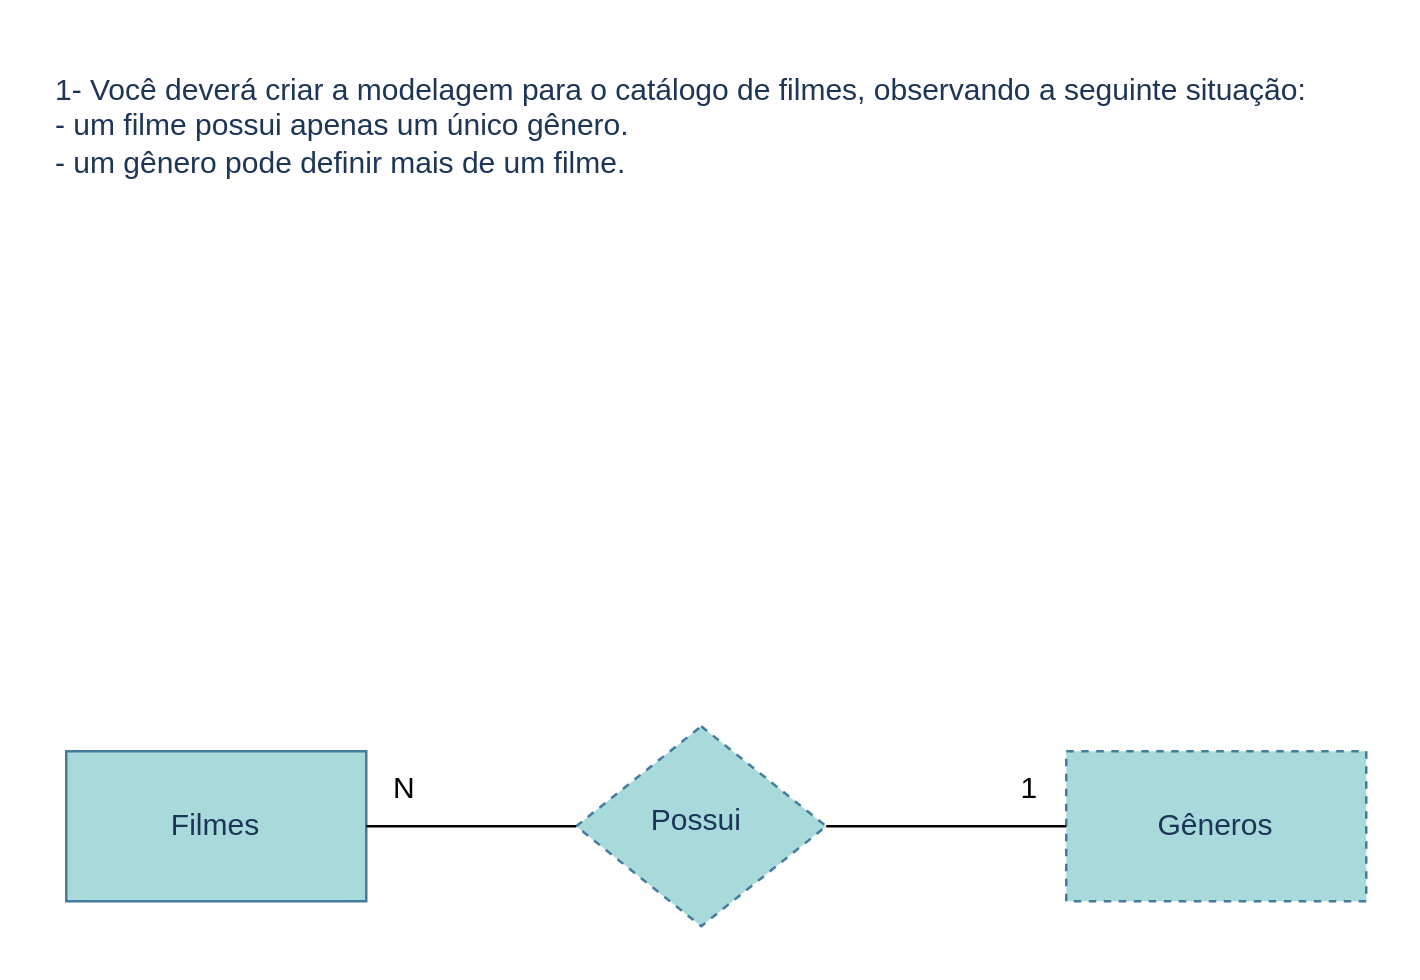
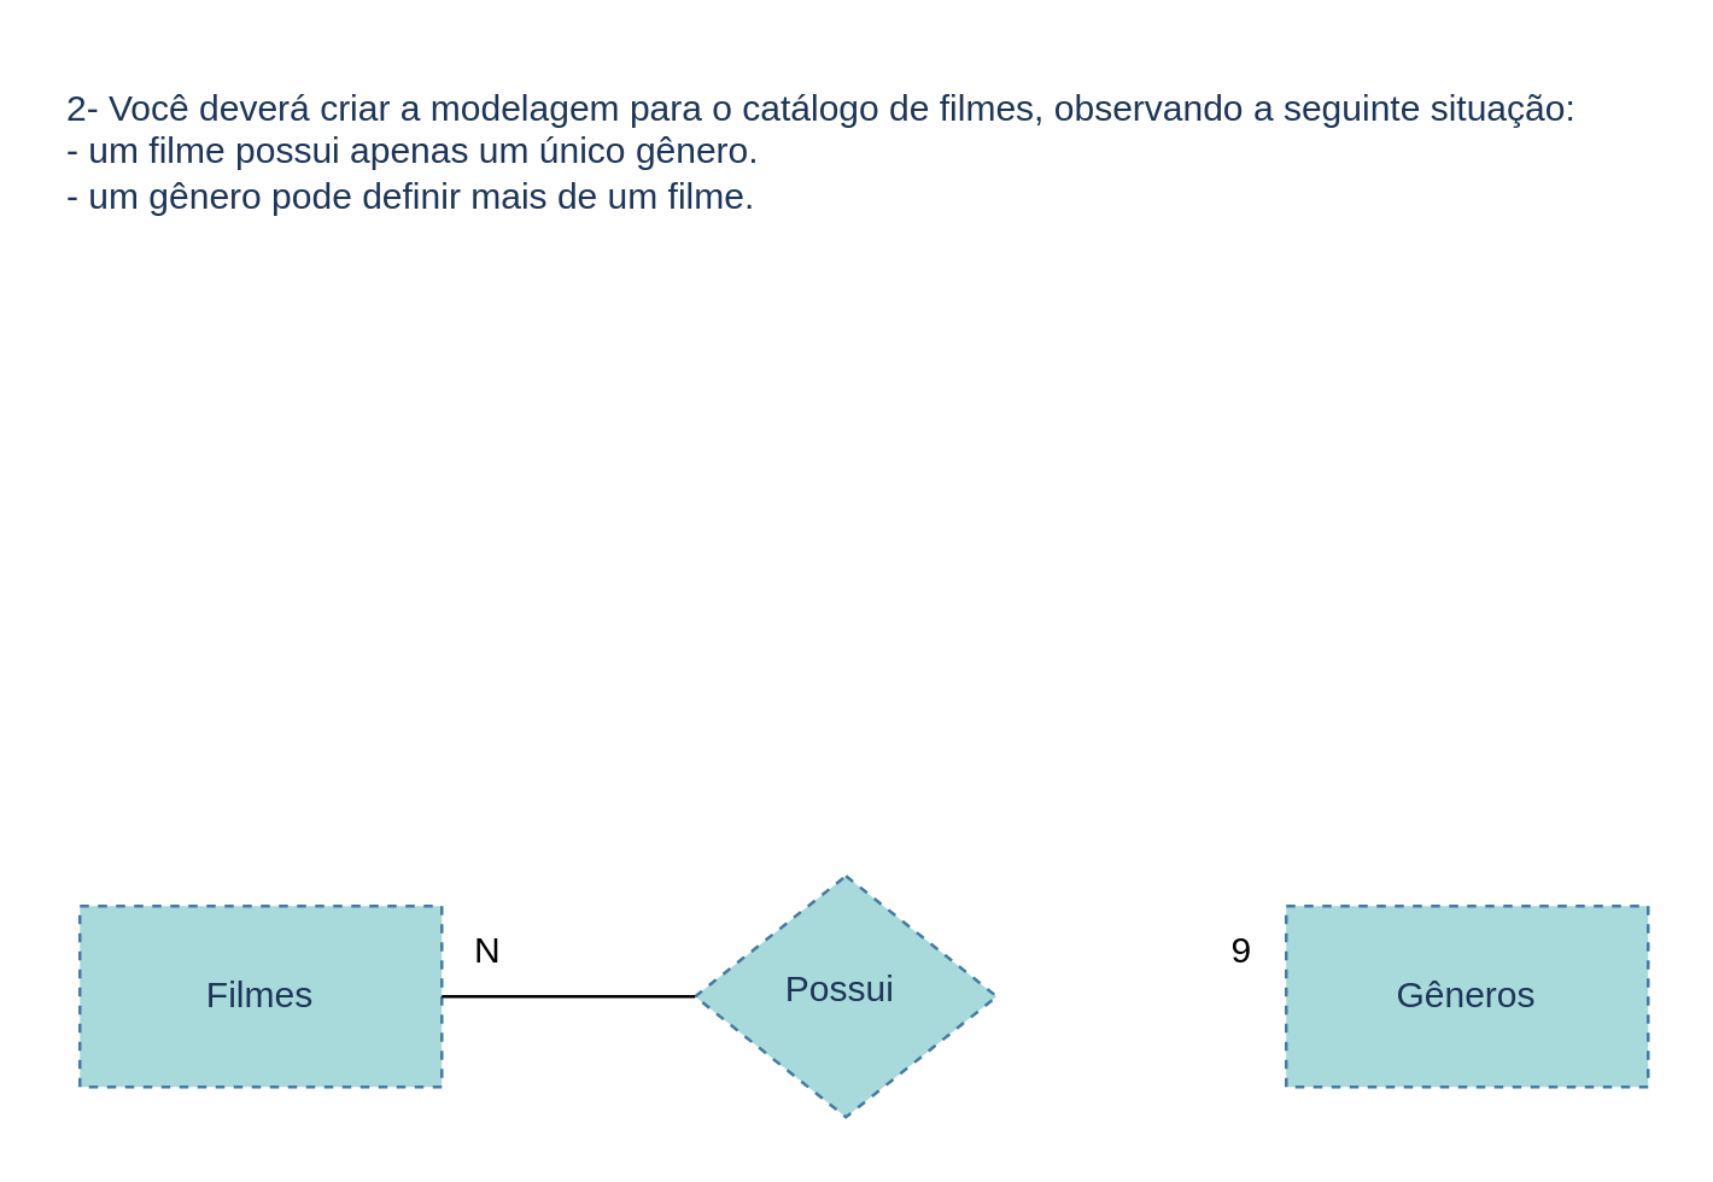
- <mxCell id="5" value="&lt;div&gt;1- Você deverá criar a modelagem para o catálogo de filmes, observando a seguinte situação:&lt;/div&gt;&lt;div&gt;&lt;span style=&quot;background-color: initial;&quot;&gt;- um filme possui apenas um único gênero.&lt;/span&gt;&lt;/div&gt;&lt;div&gt;- um gênero pode definir mais de um filme.&lt;/div&gt;" style="text;html=1;align=left;verticalAlign=middle;resizable=0;points=[];autosize=1;strokeColor=none;fillColor=none;fontColor=#1D3557;" parent="1" vertex="1"><mxGeometry x="20" y="20" width="520" height="60" as="geometry" /></mxCell>
+ <mxCell id="5" value="&lt;div&gt;2- Você deverá criar a modelagem para o catálogo de filmes, observando a seguinte situação:&lt;/div&gt;&lt;div&gt;&lt;span style=&quot;background-color: initial;&quot;&gt;- um filme possui apenas um único gênero.&lt;/span&gt;&lt;/div&gt;&lt;div&gt;- um gênero pode definir mais de um filme.&lt;/div&gt;" style="text;html=1;align=left;verticalAlign=middle;resizable=0;points=[];autosize=1;strokeColor=none;fillColor=none;fontColor=#1D3557;" parent="1" vertex="1"><mxGeometry x="20" y="20" width="520" height="60" as="geometry" /></mxCell>
- <mxCell id="8" value="1" style="text;html=1;align=center;verticalAlign=middle;resizable=0;points=[];autosize=1;strokeColor=none;fillColor=none;" parent="1" vertex="1"><mxGeometry x="396" y="300" width="30" height="30" as="geometry" /></mxCell>
+ <mxCell id="8" value="9" style="text;html=1;align=center;verticalAlign=middle;resizable=0;points=[];autosize=1;strokeColor=none;fillColor=none;" parent="1" vertex="1"><mxGeometry x="396" y="300" width="30" height="30" as="geometry" /></mxCell>
- <mxCell id="3" value="Filmes " style="rounded=0;whiteSpace=wrap;html=1;strokeColor=#457B9D;fontColor=#1D3557;fillColor=#A8DADC;" parent="1" vertex="1"><mxGeometry x="26" y="300" width="120" height="60" as="geometry" /></mxCell>
+ <mxCell id="3" value="Filmes " style="rounded=0;whiteSpace=wrap;html=1;strokeColor=#457B9D;fontColor=#1D3557;fillColor=#A8DADC;dashed=1;" parent="1" vertex="1"><mxGeometry x="26" y="300" width="120" height="60" as="geometry" /></mxCell>
- <mxCell id="7" value="" style="endArrow=none;html=1;rounded=0;exitX=1;exitY=0.5;exitDx=0;exitDy=0;entryX=0;entryY=0.5;entryDx=0;entryDy=0;" parent="1" source="2" target="4" edge="1"><mxGeometry width="50" height="50" relative="1" as="geometry"><mxPoint x="256" y="270" as="sourcePoint" /><mxPoint x="306" y="220" as="targetPoint" /></mxGeometry></mxCell>
